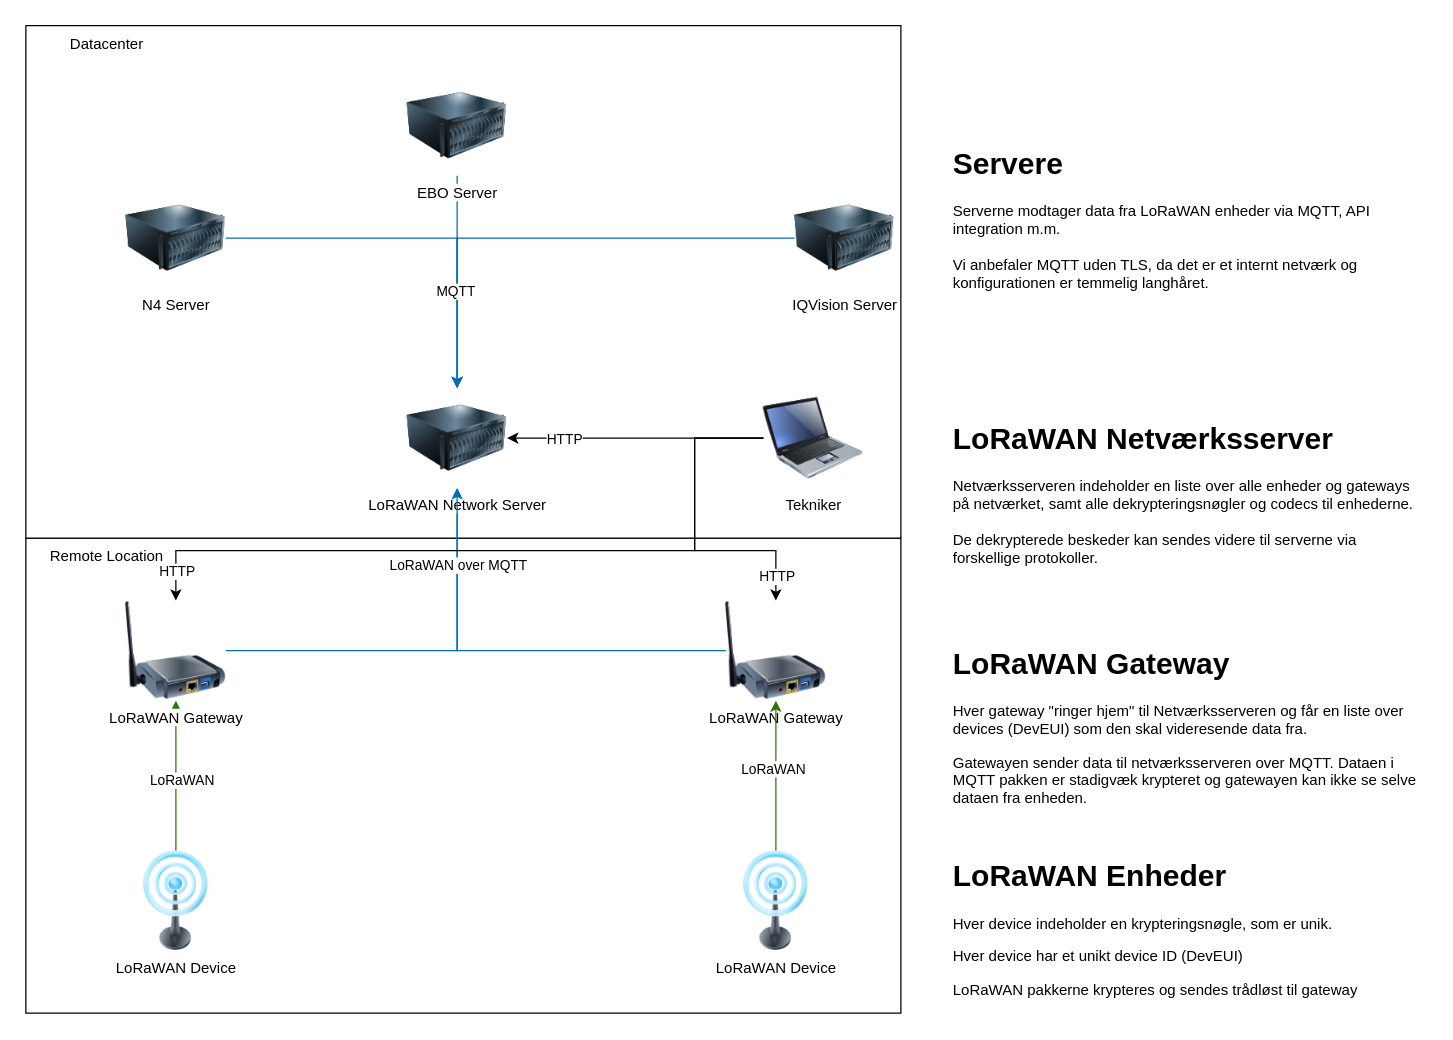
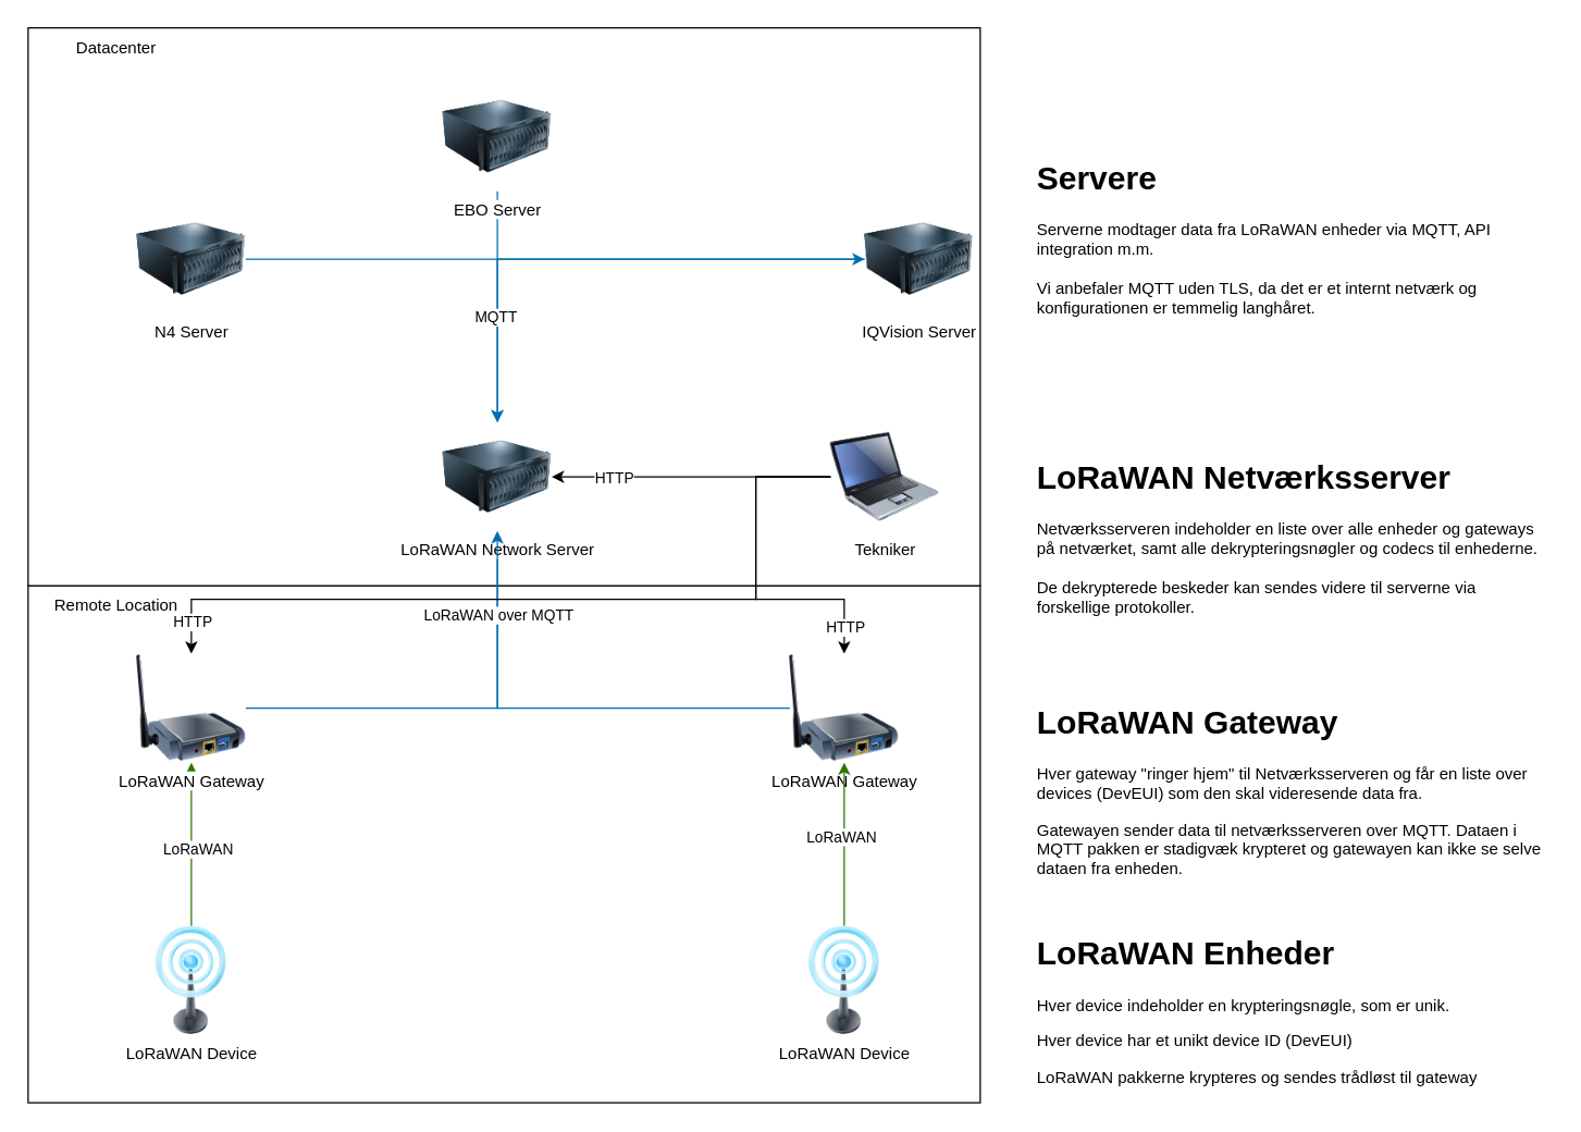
- <mxCell id="10" style="edgeStyle=orthogonalEdgeStyle;rounded=0;orthogonalLoop=1;jettySize=auto;html=1;fillColor=#1ba1e2;strokeColor=#006EAF;" parent="1" source="11" target="9" edge="1"><mxGeometry relative="1" as="geometry" /></mxCell>
+ <mxCell id="10" style="edgeStyle=orthogonalEdgeStyle;rounded=0;orthogonalLoop=1;jettySize=auto;html=1;fillColor=#1ba1e2;strokeColor=#006EAF;" parent="1" source="11" target="16" edge="1"><mxGeometry relative="1" as="geometry" /></mxCell>
